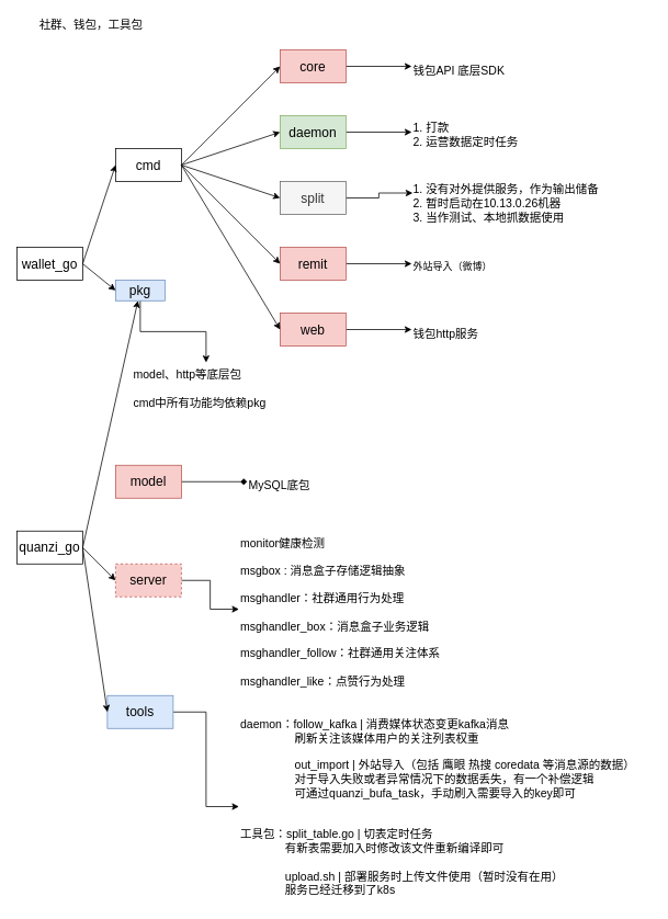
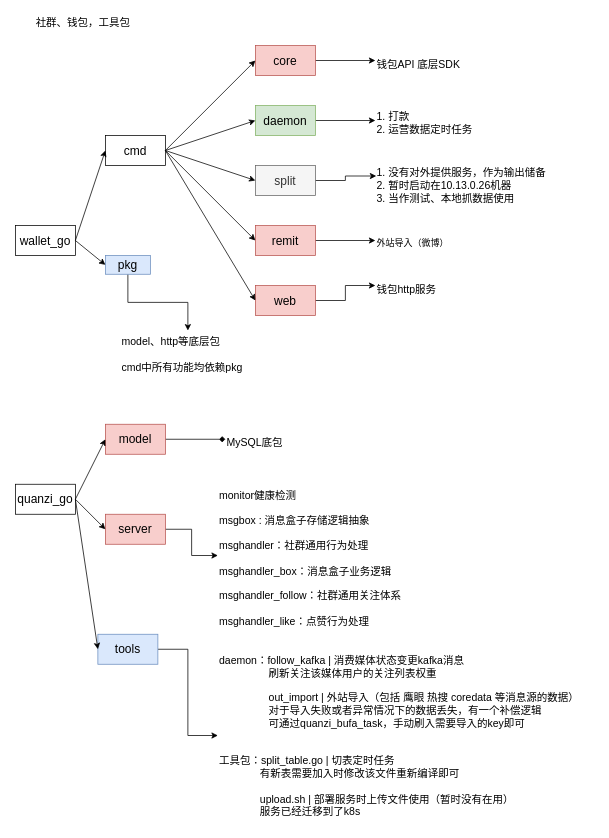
- <mxCell id="27" value="&lt;font style=&quot;font-size: 14px&quot;&gt;钱包http服务&lt;/font&gt;" style="text;html=1;align=left;verticalAlign=top;resizable=0;points=[];autosize=1;strokeColor=none;" vertex="1" parent="1"><mxGeometry x="500" y="390" width="90" height="20" as="geometry" /></mxCell>
+ <mxCell id="27" value="&lt;font style=&quot;font-size: 14px&quot;&gt;钱包http服务&lt;/font&gt;" style="text;html=1;align=left;verticalAlign=top;resizable=0;points=[];autosize=1;strokeColor=none;" vertex="1" parent="1"><mxGeometry x="500" y="370" width="90" height="20" as="geometry" /></mxCell>
- <mxCell id="36" value="" style="endArrow=classic;html=1;exitX=1;exitY=0.5;exitDx=0;exitDy=0;" edge="1" parent="1" source="29" target="5"><mxGeometry width="50" height="50" relative="1" as="geometry"><mxPoint x="390" y="745" as="sourcePoint" /><mxPoint x="440" y="695" as="targetPoint" /></mxGeometry></mxCell>
+ <mxCell id="36" value="" style="endArrow=classic;html=1;exitX=1;exitY=0.5;exitDx=0;exitDy=0;entryX=0;entryY=0.5;entryDx=0;entryDy=0;" edge="1" parent="1" source="29" target="31"><mxGeometry width="50" height="50" relative="1" as="geometry"><mxPoint x="390" y="745" as="sourcePoint" /><mxPoint x="440" y="695" as="targetPoint" /></mxGeometry></mxCell>
- <mxCell id="33" value="&lt;span style=&quot;font-size: 16px&quot;&gt;server&lt;/span&gt;" style="rounded=0;whiteSpace=wrap;html=1;fillColor=#f8cecc;strokeColor=#b85450;dashed=1;" vertex="1" parent="1"><mxGeometry x="140" y="685" width="80" height="40" as="geometry" /></mxCell>
+ <mxCell id="33" value="&lt;span style=&quot;font-size: 16px&quot;&gt;server&lt;/span&gt;" style="rounded=0;whiteSpace=wrap;html=1;fillColor=#f8cecc;strokeColor=#b85450;" vertex="1" parent="1"><mxGeometry x="140" y="685" width="80" height="40" as="geometry" /></mxCell>
